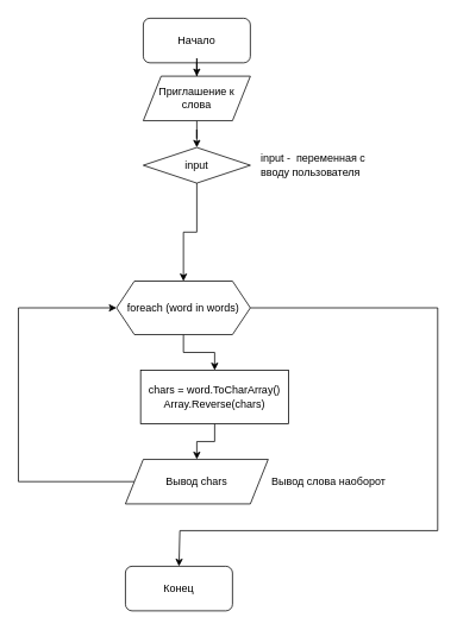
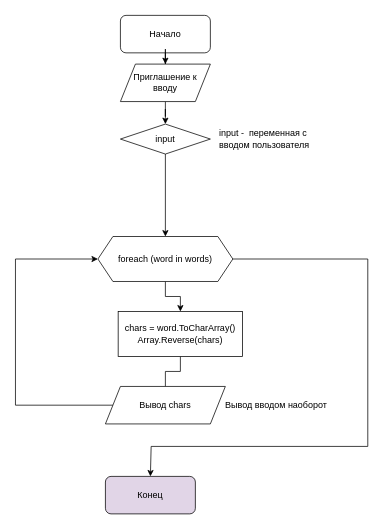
- <mxCell id="7" value="Приглашение к слова" style="shape=parallelogram;perimeter=parallelogramPerimeter;whiteSpace=wrap;html=1;fixedSize=1;" vertex="1" parent="1"><mxGeometry x="160" y="85" width="120" height="50" as="geometry" /></mxCell>
+ <mxCell id="7" value="Приглашение к вводу" style="shape=parallelogram;perimeter=parallelogramPerimeter;whiteSpace=wrap;html=1;fixedSize=1;" vertex="1" parent="1"><mxGeometry x="160" y="85" width="120" height="50" as="geometry" /></mxCell>
- <mxCell id="8" value="input -&amp;nbsp; переменная с вводу пользователя" style="text;html=1;align=left;verticalAlign=middle;whiteSpace=wrap;rounded=0;" vertex="1" parent="1"><mxGeometry x="290" y="170" width="130" height="30" as="geometry" /></mxCell>
+ <mxCell id="8" value="input -&amp;nbsp; переменная с вводом пользователя" style="text;html=1;align=left;verticalAlign=middle;whiteSpace=wrap;rounded=0;" vertex="1" parent="1"><mxGeometry x="290" y="170" width="130" height="30" as="geometry" /></mxCell>
- <mxCell id="11" value="foreach (word in words)" style="shape=hexagon;perimeter=hexagonPerimeter2;whiteSpace=wrap;html=1;fixedSize=1;" vertex="1" parent="1"><mxGeometry x="130" y="315" width="150" height="60" as="geometry" /></mxCell>
+ <mxCell id="11" value="foreach (word in words)" style="shape=hexagon;perimeter=hexagonPerimeter2;whiteSpace=wrap;html=1;fixedSize=1;" vertex="1" parent="1"><mxGeometry x="130" y="315" width="180" height="60" as="geometry" /></mxCell>
- <mxCell id="12" value="" style="edgeStyle=orthogonalEdgeStyle;rounded=0;orthogonalLoop=1;jettySize=auto;html=1;" edge="1" parent="1" source="13" target="15"><mxGeometry relative="1" as="geometry" /></mxCell>
+ <mxCell id="12" value="" style="edgeStyle=orthogonalEdgeStyle;rounded=0;orthogonalLoop=1;jettySize=auto;html=1;endArrow=none;" edge="1" parent="1" source="13" target="15"><mxGeometry relative="1" as="geometry" /></mxCell>
- <mxCell id="16" value="&lt;span style=&quot;text-wrap-mode: nowrap;&quot;&gt;Вывод слова наоборот&lt;/span&gt;" style="text;html=1;align=center;verticalAlign=middle;whiteSpace=wrap;rounded=0;" vertex="1" parent="1"><mxGeometry x="303" y="515" width="130" height="50" as="geometry" /></mxCell>
+ <mxCell id="16" value="&lt;span style=&quot;text-wrap-mode: nowrap;&quot;&gt;Вывод вводом наоборот&lt;/span&gt;" style="text;html=1;align=center;verticalAlign=middle;whiteSpace=wrap;rounded=0;" vertex="1" parent="1"><mxGeometry x="303" y="515" width="130" height="50" as="geometry" /></mxCell>
- <mxCell id="17" value="Конец" style="rounded=1;whiteSpace=wrap;html=1;" vertex="1" parent="1"><mxGeometry x="140" y="635" width="120" height="50" as="geometry" /></mxCell>
+ <mxCell id="17" value="Конец" style="rounded=1;whiteSpace=wrap;html=1;fillColor=#e1d5e7;" vertex="1" parent="1"><mxGeometry x="140" y="635" width="120" height="50" as="geometry" /></mxCell>
